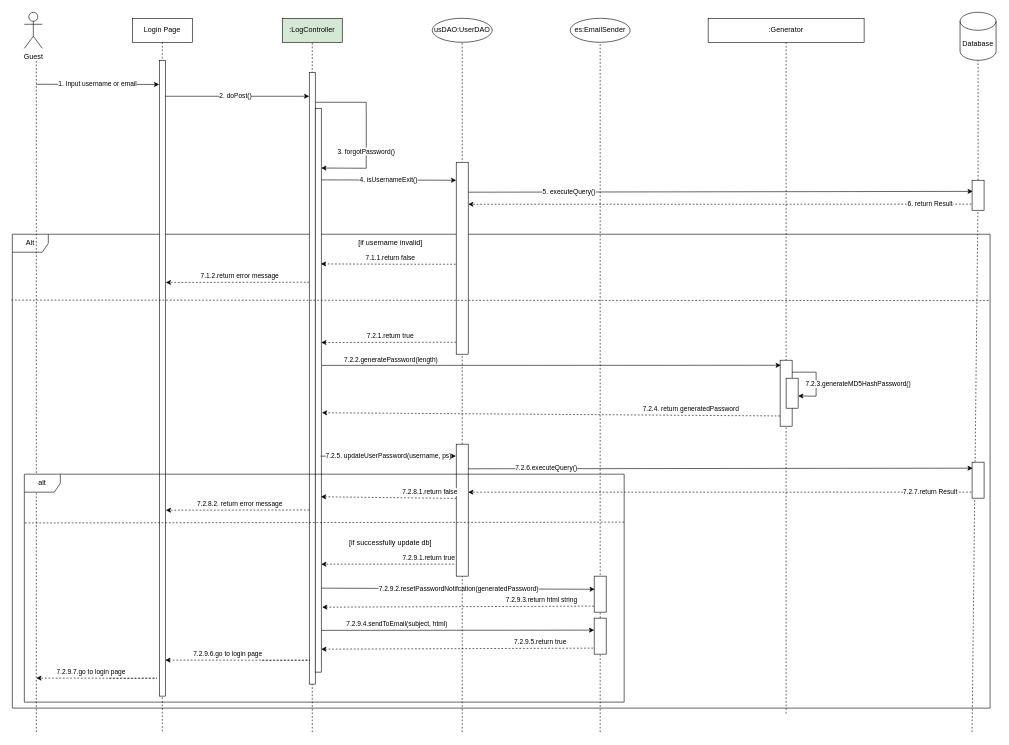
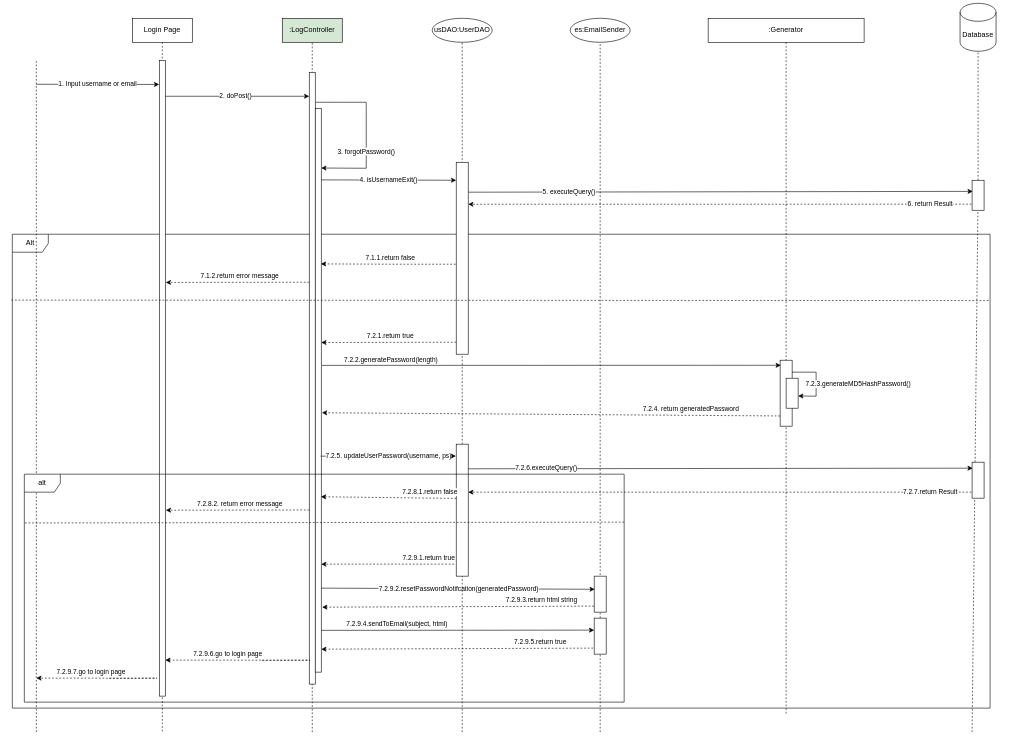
- <mxCell id="8" value="Guest" style="shape=umlActor;verticalLabelPosition=bottom;verticalAlign=top;html=1;" parent="1" vertex="1"><mxGeometry x="40" y="20" width="30" height="60" as="geometry" /></mxCell>
- <mxCell id="7" value="Database" style="shape=cylinder3;whiteSpace=wrap;html=1;boundedLbl=1;backgroundOutline=1;size=15;" parent="1" vertex="1"><mxGeometry x="1600" y="20" width="60" height="80" as="geometry" /></mxCell>
+ <mxCell id="7" value="Database" style="shape=cylinder3;whiteSpace=wrap;html=1;boundedLbl=1;backgroundOutline=1;size=15;" parent="1" vertex="1"><mxGeometry x="1600" y="5" width="60" height="80" as="geometry" /></mxCell>
- <mxCell id="38" value="[if username invalid]" style="text;html=1;align=center;verticalAlign=middle;resizable=0;points=[];autosize=1;strokeColor=none;fillColor=none;" parent="1" vertex="1"><mxGeometry x="585" y="390" width="130" height="30" as="geometry" /></mxCell>
- <mxCell id="57" value="[if successfully update db]" style="text;html=1;align=center;verticalAlign=middle;resizable=0;points=[];autosize=1;strokeColor=none;fillColor=none;" parent="1" vertex="1"><mxGeometry x="570" y="890" width="160" height="30" as="geometry" /></mxCell>
